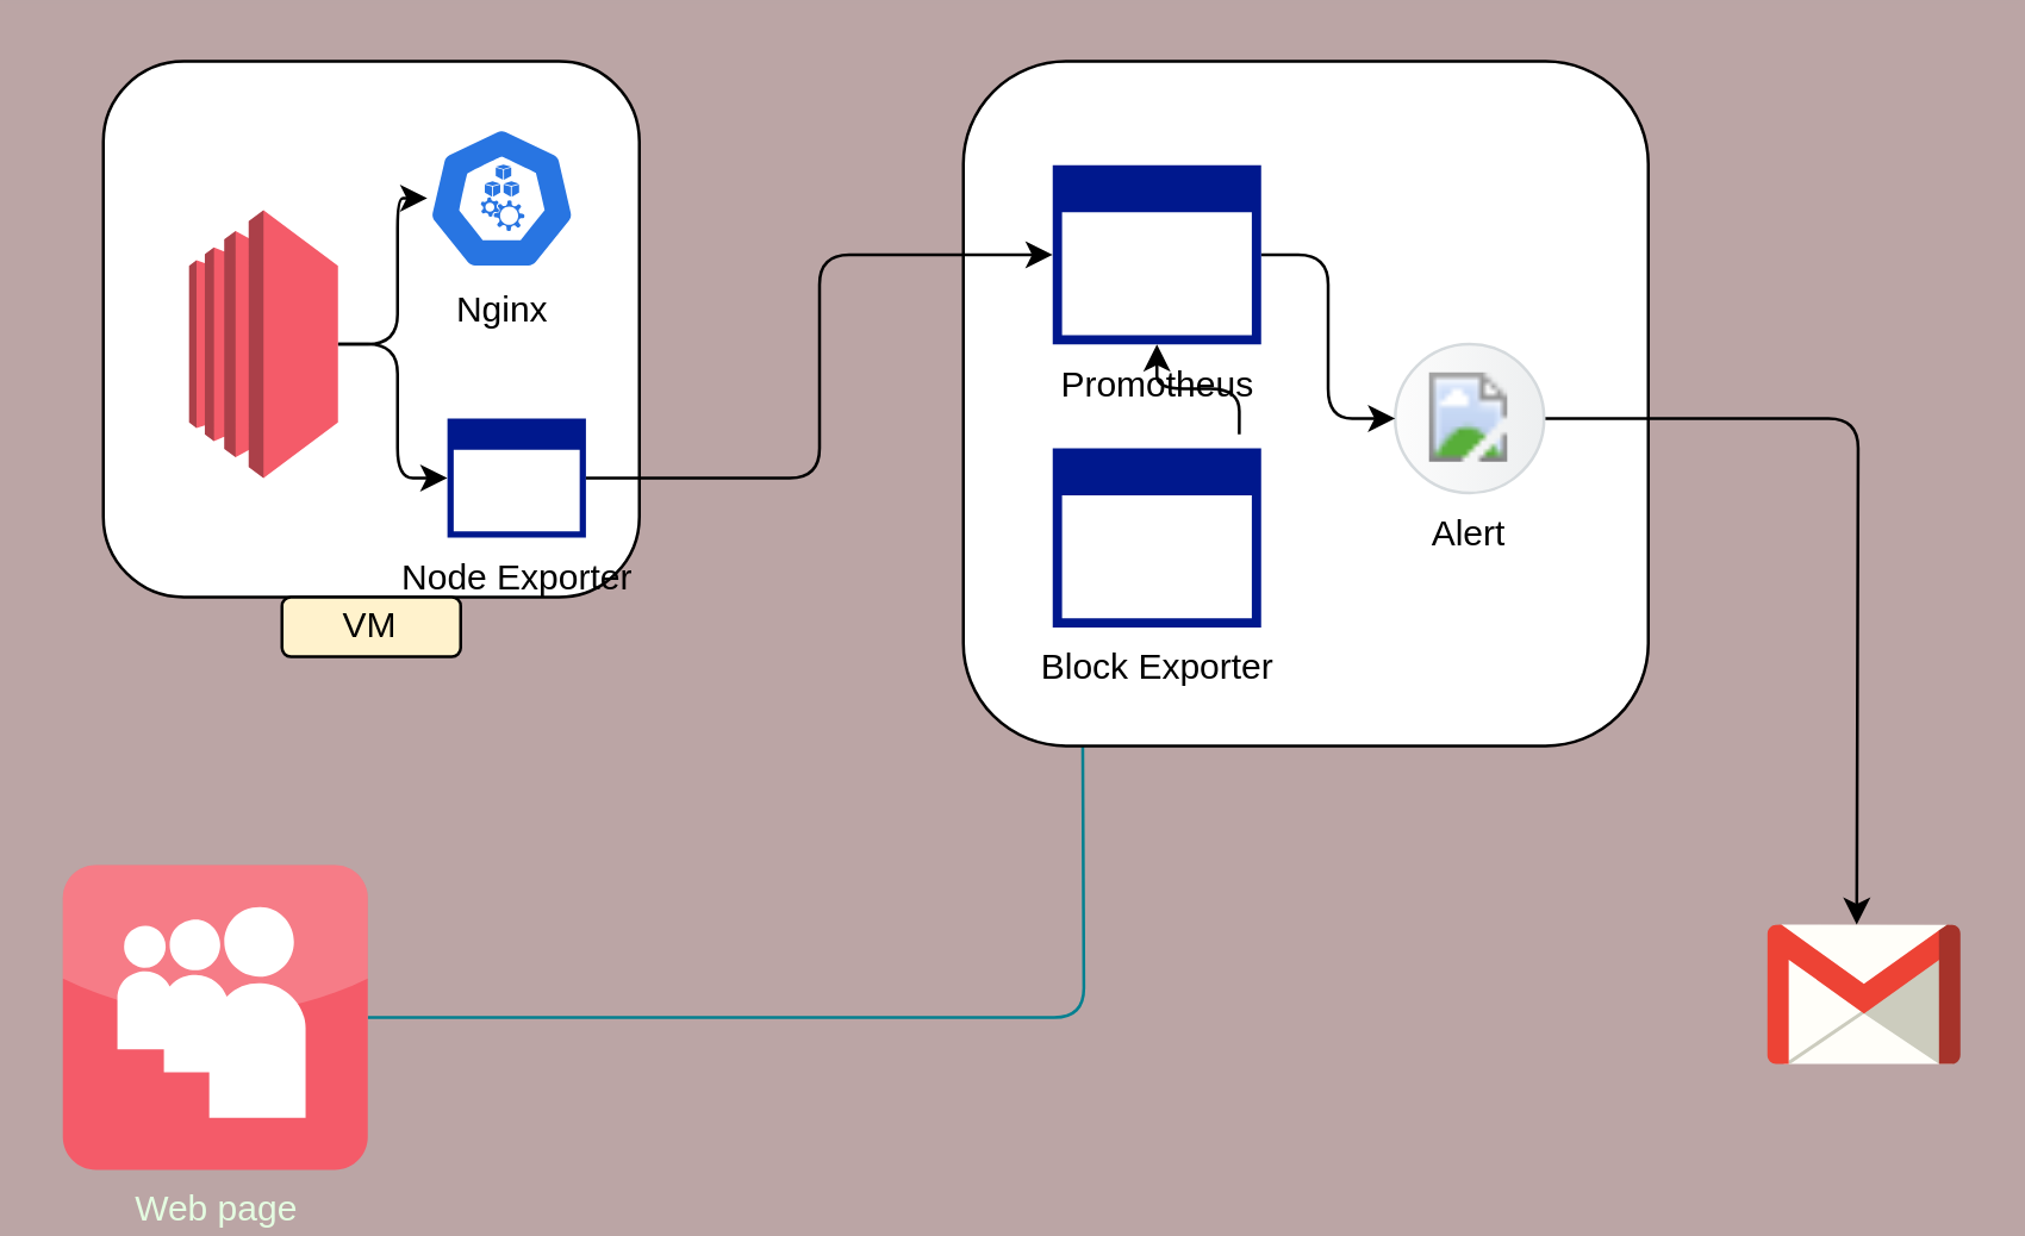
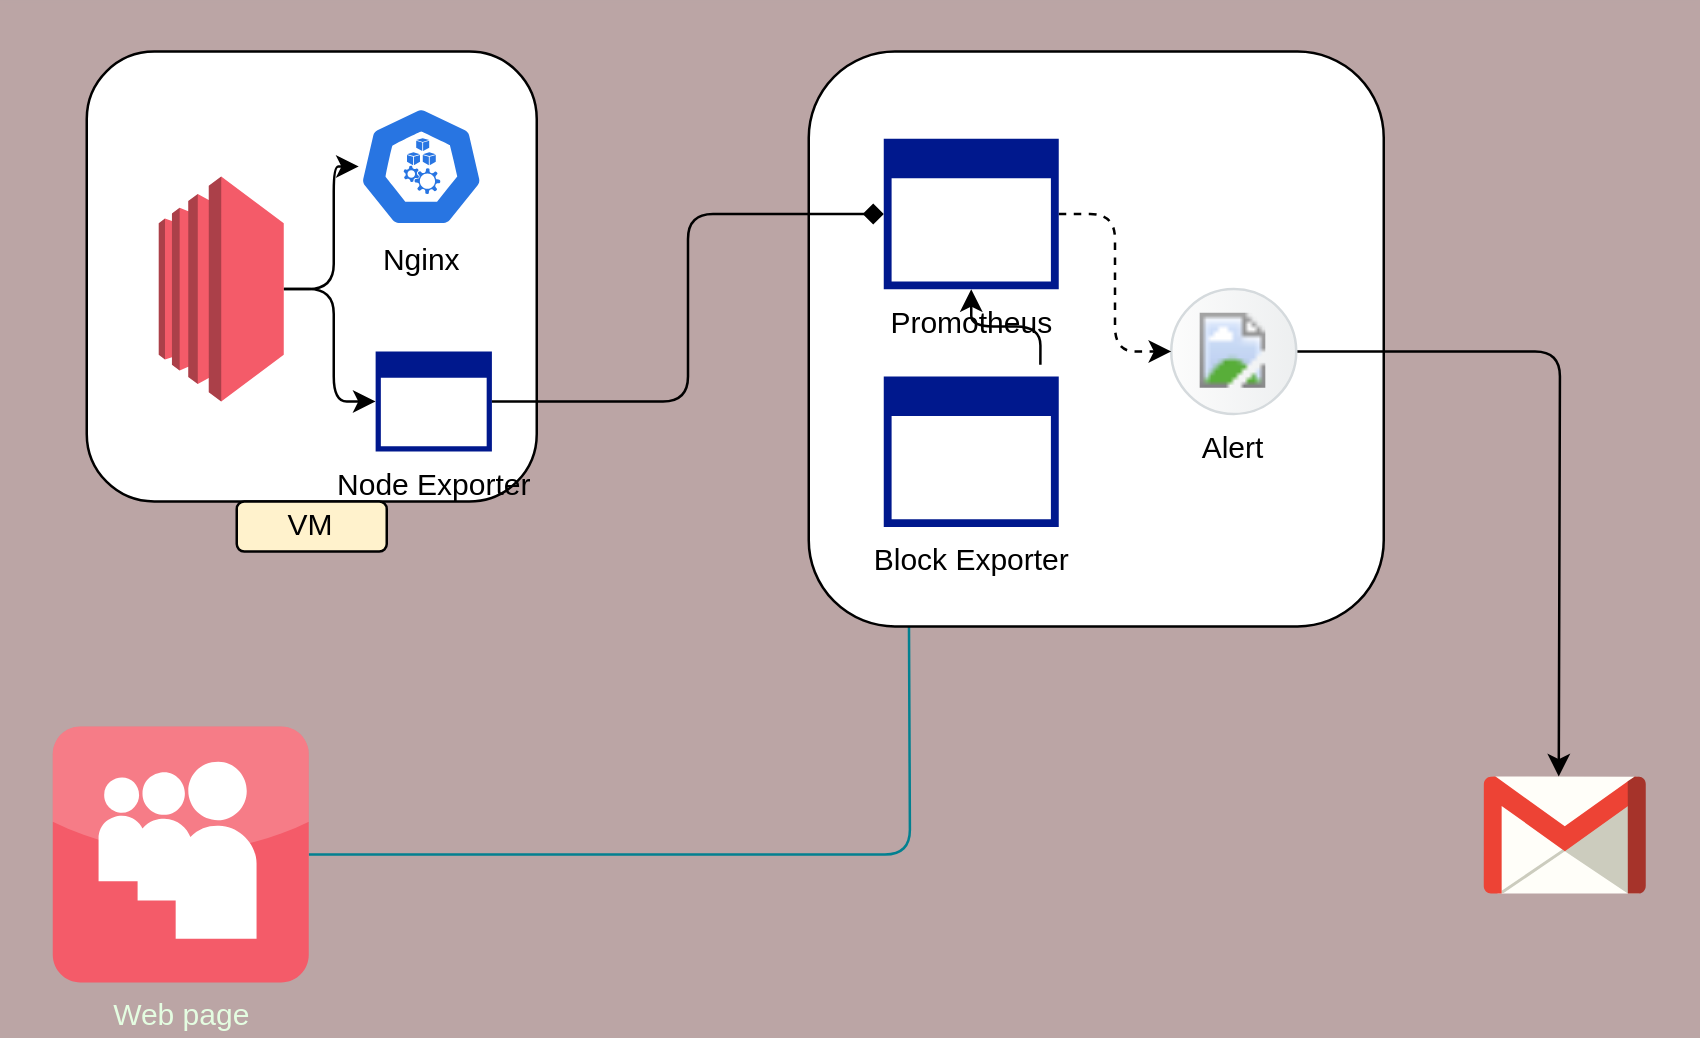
- <mxCell id="19" style="edgeStyle=orthogonalEdgeStyle;rounded=1;orthogonalLoop=1;jettySize=auto;html=1;entryX=0;entryY=0.5;entryDx=0;entryDy=0;entryPerimeter=0;" edge="1" parent="1" source="11" target="16"><mxGeometry relative="1" as="geometry" /></mxCell>
+ <mxCell id="19" style="edgeStyle=orthogonalEdgeStyle;rounded=1;orthogonalLoop=1;jettySize=auto;html=1;entryX=0;entryY=0.5;entryDx=0;entryDy=0;entryPerimeter=0;endArrow=diamond;" edge="1" parent="1" source="11" target="16"><mxGeometry relative="1" as="geometry" /></mxCell>
- <mxCell id="15" value="" style="edgeStyle=orthogonalEdgeStyle;rounded=1;orthogonalLoop=1;jettySize=auto;html=1;" edge="1" parent="1" source="16" target="14"><mxGeometry relative="1" as="geometry" /></mxCell>
+ <mxCell id="15" value="" style="edgeStyle=orthogonalEdgeStyle;rounded=1;orthogonalLoop=1;jettySize=auto;html=1;dashed=1;" edge="1" parent="1" source="16" target="14"><mxGeometry relative="1" as="geometry" /></mxCell>
